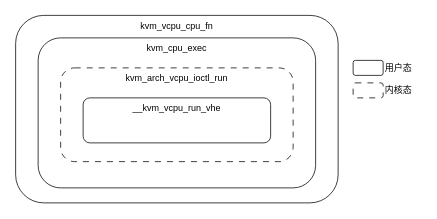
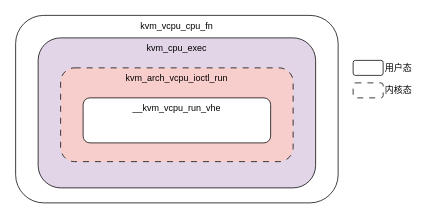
- <mxCell id="3" value="kvm_cpu_exec" style="rounded=1;whiteSpace=wrap;html=1;align=center;verticalAlign=top;" parent="1" vertex="1"><mxGeometry x="50" y="50" width="370" height="200" as="geometry" /></mxCell>
+ <mxCell id="3" value="kvm_cpu_exec" style="rounded=1;whiteSpace=wrap;html=1;align=center;verticalAlign=top;fillColor=#e1d5e7;" parent="1" vertex="1"><mxGeometry x="50" y="50" width="370" height="200" as="geometry" /></mxCell>
- <mxCell id="4" value="kvm_arch_vcpu_ioctl_run" style="rounded=1;whiteSpace=wrap;html=1;horizontal=1;verticalAlign=top;align=center;dashed=1;dashPattern=8 8;" parent="1" vertex="1"><mxGeometry x="80" y="90" width="310" height="125" as="geometry" /></mxCell>
+ <mxCell id="4" value="kvm_arch_vcpu_ioctl_run" style="rounded=1;whiteSpace=wrap;html=1;horizontal=1;verticalAlign=top;align=center;dashed=1;dashPattern=8 8;fillColor=#f8cecc;" parent="1" vertex="1"><mxGeometry x="80" y="90" width="310" height="125" as="geometry" /></mxCell>
